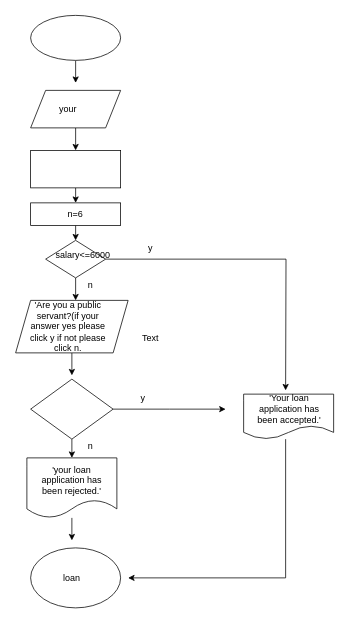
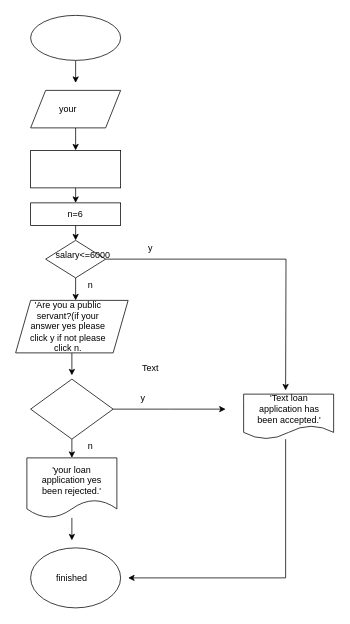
- <mxCell id="33" value="Text" style="text;html=1;strokeColor=none;fillColor=none;align=center;verticalAlign=middle;whiteSpace=wrap;rounded=0;" parent="1" vertex="1"><mxGeometry x="180" y="440" width="40" height="20" as="geometry" /></mxCell>
+ <mxCell id="33" value="Text" style="text;html=1;strokeColor=none;fillColor=none;align=center;verticalAlign=middle;whiteSpace=wrap;rounded=0;" parent="1" vertex="1"><mxGeometry x="180" y="480" width="40" height="20" as="geometry" /></mxCell>
- <mxCell id="18" value="'Your loan application has been accepted.'" style="text;html=1;strokeColor=none;fillColor=none;align=center;verticalAlign=middle;whiteSpace=wrap;rounded=0;" parent="1" vertex="1"><mxGeometry x="340" y="530" width="90" height="30" as="geometry" /></mxCell>
+ <mxCell id="18" value="'Text loan application has been accepted.'" style="text;html=1;strokeColor=none;fillColor=none;align=center;verticalAlign=middle;whiteSpace=wrap;rounded=0;" parent="1" vertex="1"><mxGeometry x="340" y="530" width="90" height="30" as="geometry" /></mxCell>
- <mxCell id="27" value="'your loan application has been rejected.'" style="text;html=1;strokeColor=none;fillColor=none;align=center;verticalAlign=middle;whiteSpace=wrap;rounded=0;" parent="1" vertex="1"><mxGeometry x="50" y="620" width="90" height="40" as="geometry" /></mxCell>
+ <mxCell id="27" value="'your loan application yes been rejected.'" style="text;html=1;strokeColor=none;fillColor=none;align=center;verticalAlign=middle;whiteSpace=wrap;rounded=0;" parent="1" vertex="1"><mxGeometry x="50" y="620" width="90" height="40" as="geometry" /></mxCell>
- <mxCell id="29" value="loan" style="text;html=1;strokeColor=none;fillColor=none;align=center;verticalAlign=middle;whiteSpace=wrap;rounded=0;" parent="1" vertex="1"><mxGeometry x="75" y="760" width="40" height="20" as="geometry" /></mxCell>
+ <mxCell id="29" value="finished" style="text;html=1;strokeColor=none;fillColor=none;align=center;verticalAlign=middle;whiteSpace=wrap;rounded=0;" parent="1" vertex="1"><mxGeometry x="75" y="760" width="40" height="20" as="geometry" /></mxCell>
